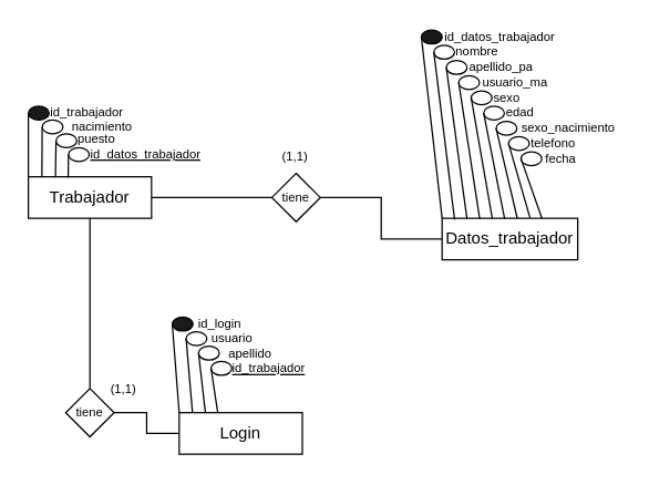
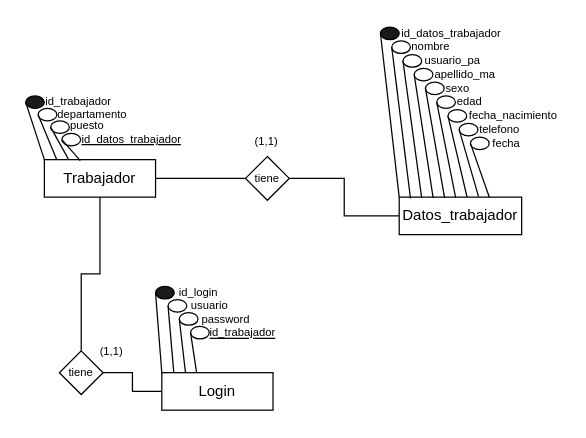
- <mxCell id="36" value="apellido_pa" style="text;html=1;strokeColor=none;fillColor=none;align=center;verticalAlign=middle;whiteSpace=wrap;rounded=0;fontSize=9;" vertex="1" parent="1"><mxGeometry x="337" y="42.5" width="50" height="11" as="geometry" /></mxCell>
+ <mxCell id="36" value="usuario_pa" style="text;html=1;strokeColor=none;fillColor=none;align=center;verticalAlign=middle;whiteSpace=wrap;rounded=0;fontSize=9;" vertex="1" parent="1"><mxGeometry x="337" y="42.5" width="50" height="11" as="geometry" /></mxCell>
- <mxCell id="37" value="usuario_ma" style="text;html=1;strokeColor=none;fillColor=none;align=center;verticalAlign=middle;whiteSpace=wrap;rounded=0;fontSize=9;" vertex="1" parent="1"><mxGeometry x="346" y="53.5" width="52" height="11" as="geometry" /></mxCell>
+ <mxCell id="37" value="apellido_ma" style="text;html=1;strokeColor=none;fillColor=none;align=center;verticalAlign=middle;whiteSpace=wrap;rounded=0;fontSize=9;" vertex="1" parent="1"><mxGeometry x="346" y="53.5" width="52" height="11" as="geometry" /></mxCell>
- <mxCell id="11" value="nacimiento" style="text;html=1;strokeColor=none;fillColor=none;align=center;verticalAlign=middle;whiteSpace=wrap;rounded=0;fontSize=9;" vertex="1" parent="1"><mxGeometry x="46" y="85.5" width="55" height="11" as="geometry" /></mxCell>
+ <mxCell id="11" value="departamento" style="text;html=1;strokeColor=none;fillColor=none;align=center;verticalAlign=middle;whiteSpace=wrap;rounded=0;fontSize=9;" vertex="1" parent="1"><mxGeometry x="46" y="85.5" width="55" height="11" as="geometry" /></mxCell>
- <mxCell id="40" value="sexo_nacimiento" style="text;html=1;strokeColor=none;fillColor=none;align=center;verticalAlign=middle;whiteSpace=wrap;rounded=0;fontSize=9;" vertex="1" parent="1"><mxGeometry x="374" y="86" width="73" height="11" as="geometry" /></mxCell>
+ <mxCell id="40" value="fecha_nacimiento" style="text;html=1;strokeColor=none;fillColor=none;align=center;verticalAlign=middle;whiteSpace=wrap;rounded=0;fontSize=9;" vertex="1" parent="1"><mxGeometry x="374" y="86" width="73" height="11" as="geometry" /></mxCell>
- <mxCell id="3" value="Trabajador" style="rounded=0;whiteSpace=wrap;html=1;" vertex="1" parent="1"><mxGeometry x="20" y="127" width="89" height="30" as="geometry" /></mxCell>
+ <mxCell id="3" value="Trabajador" style="rounded=0;whiteSpace=wrap;html=1;" vertex="1" parent="1"><mxGeometry x="35" y="127" width="89" height="30" as="geometry" /></mxCell>
- <mxCell id="55" value="apellido" style="text;html=1;strokeColor=none;fillColor=none;align=center;verticalAlign=middle;whiteSpace=wrap;rounded=0;fontSize=9;" vertex="1" parent="1"><mxGeometry x="158" y="249" width="45" height="11" as="geometry" /></mxCell>
+ <mxCell id="55" value="password" style="text;html=1;strokeColor=none;fillColor=none;align=center;verticalAlign=middle;whiteSpace=wrap;rounded=0;fontSize=9;" vertex="1" parent="1"><mxGeometry x="158" y="249" width="45" height="11" as="geometry" /></mxCell>
